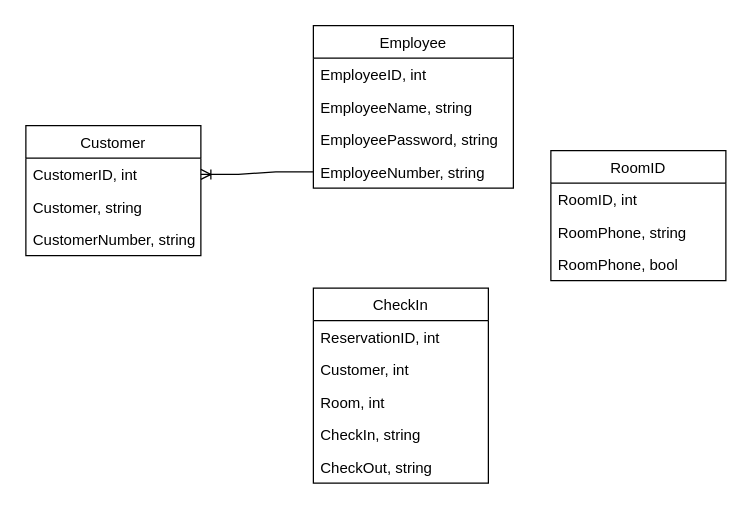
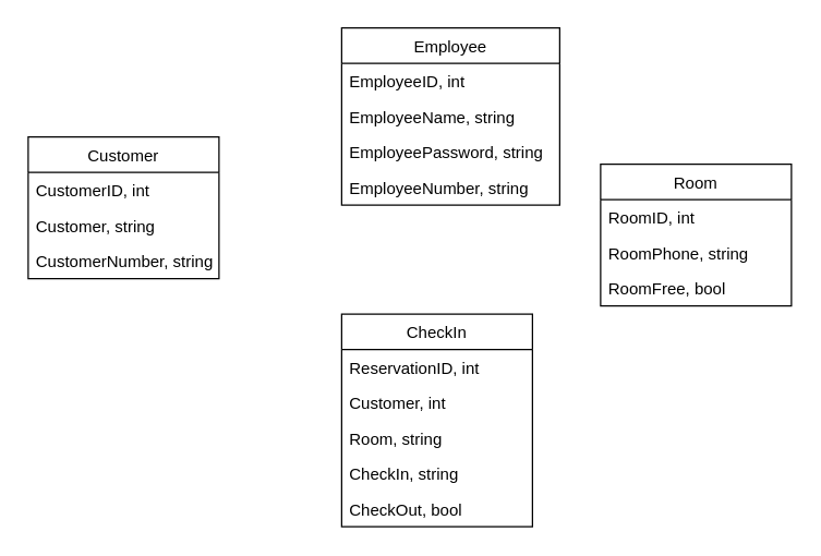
- <mxCell id="8" value="RoomID" style="swimlane;fontStyle=0;childLayout=stackLayout;horizontal=1;startSize=26;fillColor=none;horizontalStack=0;resizeParent=1;resizeParentMax=0;resizeLast=0;collapsible=1;marginBottom=0;" parent="1" vertex="1"><mxGeometry x="440" y="120" width="140" height="104" as="geometry" /></mxCell>
+ <mxCell id="8" value="Room" style="swimlane;fontStyle=0;childLayout=stackLayout;horizontal=1;startSize=26;fillColor=none;horizontalStack=0;resizeParent=1;resizeParentMax=0;resizeLast=0;collapsible=1;marginBottom=0;" parent="1" vertex="1"><mxGeometry x="440" y="120" width="140" height="104" as="geometry" /></mxCell>
- <mxCell id="21" value="" style="edgeStyle=entityRelationEdgeStyle;fontSize=12;html=1;endArrow=ERoneToMany;rounded=0;exitX=0;exitY=0.5;exitDx=0;exitDy=0;entryX=1;entryY=0.5;entryDx=0;entryDy=0;" parent="1" source="16" target="18" edge="1"><mxGeometry width="100" height="100" relative="1" as="geometry"><mxPoint x="230" y="370" as="sourcePoint" /><mxPoint x="330" y="270" as="targetPoint" /></mxGeometry></mxCell>
- <mxCell id="11" value="RoomPhone, bool" style="text;strokeColor=none;fillColor=none;align=left;verticalAlign=top;spacingLeft=4;spacingRight=4;overflow=hidden;rotatable=0;points=[[0,0.5],[1,0.5]];portConstraint=eastwest;" parent="8" vertex="1"><mxGeometry y="78" width="140" height="26" as="geometry" /></mxCell>
+ <mxCell id="11" value="RoomFree, bool" style="text;strokeColor=none;fillColor=none;align=left;verticalAlign=top;spacingLeft=4;spacingRight=4;overflow=hidden;rotatable=0;points=[[0,0.5],[1,0.5]];portConstraint=eastwest;" parent="8" vertex="1"><mxGeometry y="78" width="140" height="26" as="geometry" /></mxCell>
- <mxCell id="5" value="Room, int    " style="text;strokeColor=none;fillColor=none;align=left;verticalAlign=top;spacingLeft=4;spacingRight=4;overflow=hidden;rotatable=0;points=[[0,0.5],[1,0.5]];portConstraint=eastwest;" parent="2" vertex="1"><mxGeometry y="78" width="140" height="26" as="geometry" /></mxCell>
+ <mxCell id="5" value="Room, string    " style="text;strokeColor=none;fillColor=none;align=left;verticalAlign=top;spacingLeft=4;spacingRight=4;overflow=hidden;rotatable=0;points=[[0,0.5],[1,0.5]];portConstraint=eastwest;" parent="2" vertex="1"><mxGeometry y="78" width="140" height="26" as="geometry" /></mxCell>
- <mxCell id="7" value="CheckOut, string" style="text;strokeColor=none;fillColor=none;align=left;verticalAlign=top;spacingLeft=4;spacingRight=4;overflow=hidden;rotatable=0;points=[[0,0.5],[1,0.5]];portConstraint=eastwest;" parent="2" vertex="1"><mxGeometry y="130" width="140" height="26" as="geometry" /></mxCell>
+ <mxCell id="7" value="CheckOut, bool" style="text;strokeColor=none;fillColor=none;align=left;verticalAlign=top;spacingLeft=4;spacingRight=4;overflow=hidden;rotatable=0;points=[[0,0.5],[1,0.5]];portConstraint=eastwest;" parent="2" vertex="1"><mxGeometry y="130" width="140" height="26" as="geometry" /></mxCell>
